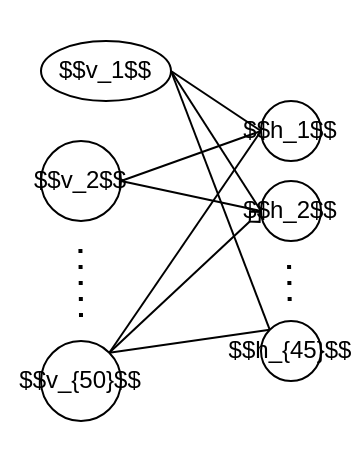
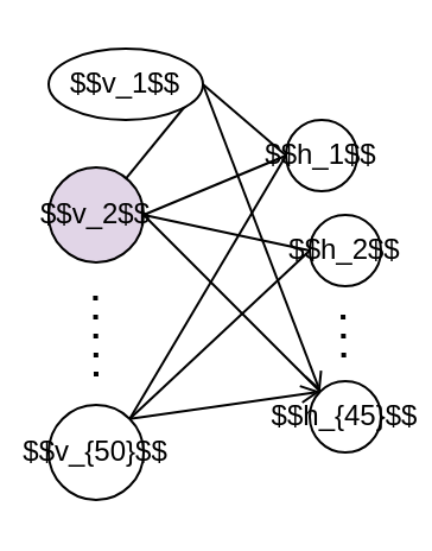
- <mxCell id="2" style="rounded=0;orthogonalLoop=1;jettySize=auto;html=1;exitX=1;exitY=0.5;exitDx=0;exitDy=0;entryX=0;entryY=0.5;entryDx=0;entryDy=0;endArrow=none;endFill=0;" edge="1" parent="1" source="5" target="17"><mxGeometry relative="1" as="geometry" /></mxCell>
+ <mxCell id="2" style="rounded=0;orthogonalLoop=1;jettySize=auto;html=1;exitX=1;exitY=0.5;exitDx=0;exitDy=0;endArrow=none;endFill=0;" edge="1" parent="1" source="5" target="10"><mxGeometry relative="1" as="geometry" /></mxCell>
- <mxCell id="15" value="$$h_1$$" style="ellipse;whiteSpace=wrap;html=1;aspect=fixed;" vertex="1" parent="1"><mxGeometry x="130" y="50" width="30" height="30" as="geometry" /></mxCell>
+ <mxCell id="15" value="$$h_1$$" style="ellipse;whiteSpace=wrap;html=1;aspect=fixed;" vertex="1" parent="1"><mxGeometry x="120" y="50" width="30" height="30" as="geometry" /></mxCell>
- <mxCell id="10" value="$$v_2$$" style="ellipse;whiteSpace=wrap;html=1;aspect=fixed;" vertex="1" parent="1"><mxGeometry x="20" y="70" width="40" height="40" as="geometry" /></mxCell>
+ <mxCell id="10" value="$$v_2$$" style="ellipse;whiteSpace=wrap;html=1;aspect=fixed;fillColor=#e1d5e7;" vertex="1" parent="1"><mxGeometry x="20" y="70" width="40" height="40" as="geometry" /></mxCell>
- <mxCell id="12" style="edgeStyle=none;rounded=0;orthogonalLoop=1;jettySize=auto;html=1;exitX=1;exitY=0;exitDx=0;exitDy=0;entryX=0;entryY=0.5;entryDx=0;entryDy=0;endArrow=diamond;endFill=0;" edge="1" parent="1" source="14" target="17"><mxGeometry relative="1" as="geometry" /></mxCell>
+ <mxCell id="12" style="edgeStyle=none;rounded=0;orthogonalLoop=1;jettySize=auto;html=1;exitX=1;exitY=0;exitDx=0;exitDy=0;entryX=0;entryY=0.5;entryDx=0;entryDy=0;endArrow=none;endFill=0;" edge="1" parent="1" source="14" target="17"><mxGeometry relative="1" as="geometry" /></mxCell>
+ <mxCell id="9" style="edgeStyle=none;rounded=0;orthogonalLoop=1;jettySize=auto;html=1;exitX=1;exitY=0.5;exitDx=0;exitDy=0;entryX=0;entryY=0;entryDx=0;entryDy=0;endArrow=none;endFill=0;" edge="1" parent="1" source="10" target="18"><mxGeometry relative="1" as="geometry" /></mxCell>
- <mxCell id="3" style="edgeStyle=none;rounded=0;orthogonalLoop=1;jettySize=auto;html=1;exitX=1;exitY=0.5;exitDx=0;exitDy=0;entryX=0;entryY=0;entryDx=0;entryDy=0;endArrow=none;endFill=0;" edge="1" parent="1" source="5" target="18"><mxGeometry relative="1" as="geometry" /></mxCell>
+ <mxCell id="3" style="edgeStyle=none;rounded=0;orthogonalLoop=1;jettySize=auto;html=1;exitX=1;exitY=0.5;exitDx=0;exitDy=0;entryX=0;entryY=0;entryDx=0;entryDy=0;endArrow=open;endFill=0;" edge="1" parent="1" source="5" target="18"><mxGeometry relative="1" as="geometry" /></mxCell>
- <mxCell id="13" style="edgeStyle=none;rounded=0;orthogonalLoop=1;jettySize=auto;html=1;exitX=1;exitY=0;exitDx=0;exitDy=0;entryX=0;entryY=0;entryDx=0;entryDy=0;endArrow=none;endFill=0;" edge="1" parent="1" source="14" target="18"><mxGeometry relative="1" as="geometry" /></mxCell>
+ <mxCell id="13" style="edgeStyle=none;rounded=0;orthogonalLoop=1;jettySize=auto;html=1;exitX=1;exitY=0;exitDx=0;exitDy=0;entryX=0;entryY=0;entryDx=0;entryDy=0;endArrow=open;endFill=0;" edge="1" parent="1" source="14" target="18"><mxGeometry relative="1" as="geometry" /></mxCell>
